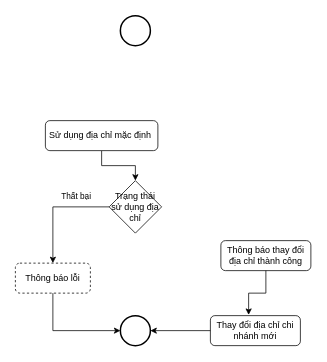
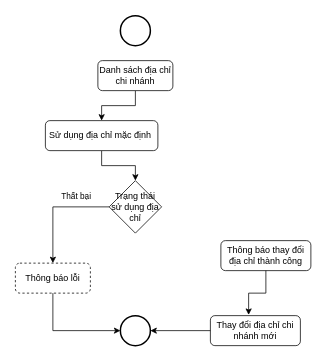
+ <mxCell id="4" value="Danh sách địa chỉ chi nhánh" style="rounded=1;whiteSpace=wrap;html=1;" vertex="1" parent="1"><mxGeometry x="130" y="80" width="100" height="40" as="geometry" /></mxCell>
+ <mxCell id="3" style="edgeStyle=orthogonalEdgeStyle;rounded=0;orthogonalLoop=1;jettySize=auto;html=1;" edge="1" parent="1" source="4" target="6"><mxGeometry relative="1" as="geometry" /></mxCell>
